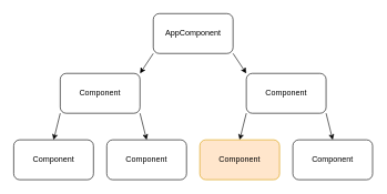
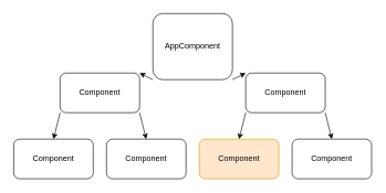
- <mxCell id="4" value="AppComponent" style="rounded=1;whiteSpace=wrap;html=1;" parent="1" vertex="1"><mxGeometry x="230" y="20" width="120" height="60" as="geometry" /></mxCell>
+ <mxCell id="4" value="AppComponent" style="rounded=1;whiteSpace=wrap;html=1;" parent="1" vertex="1"><mxGeometry x="230" y="20" width="120" height="100" as="geometry" /></mxCell>
